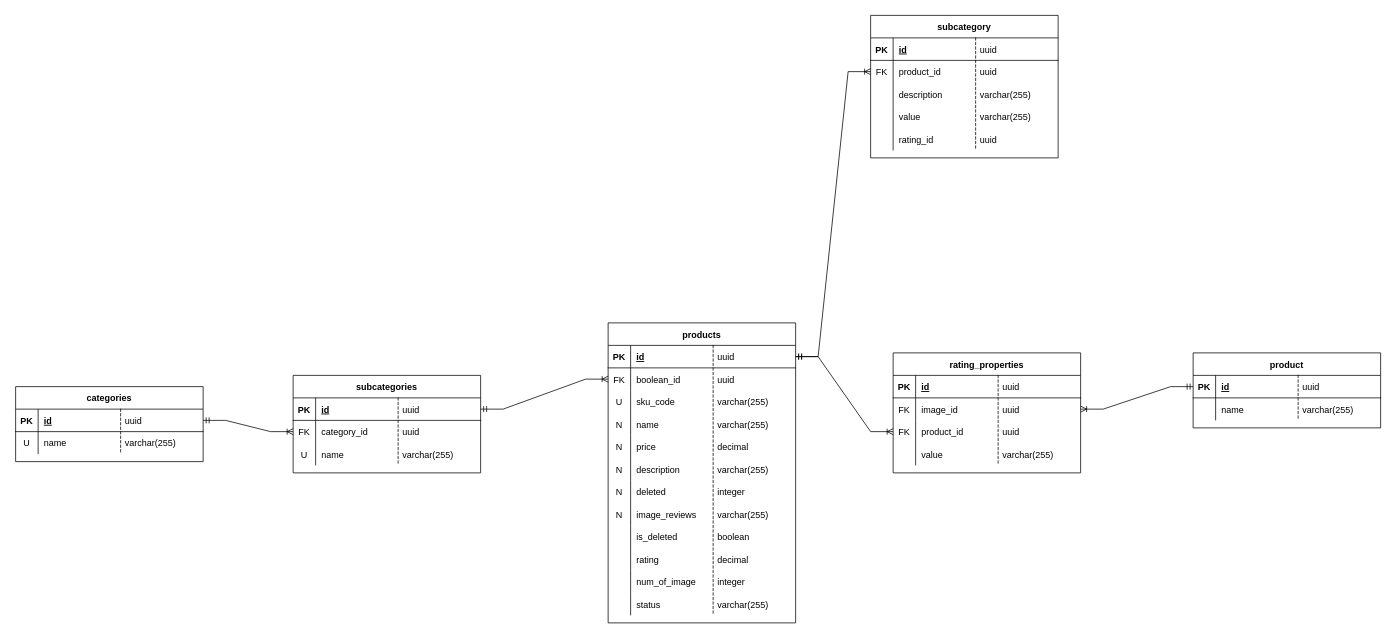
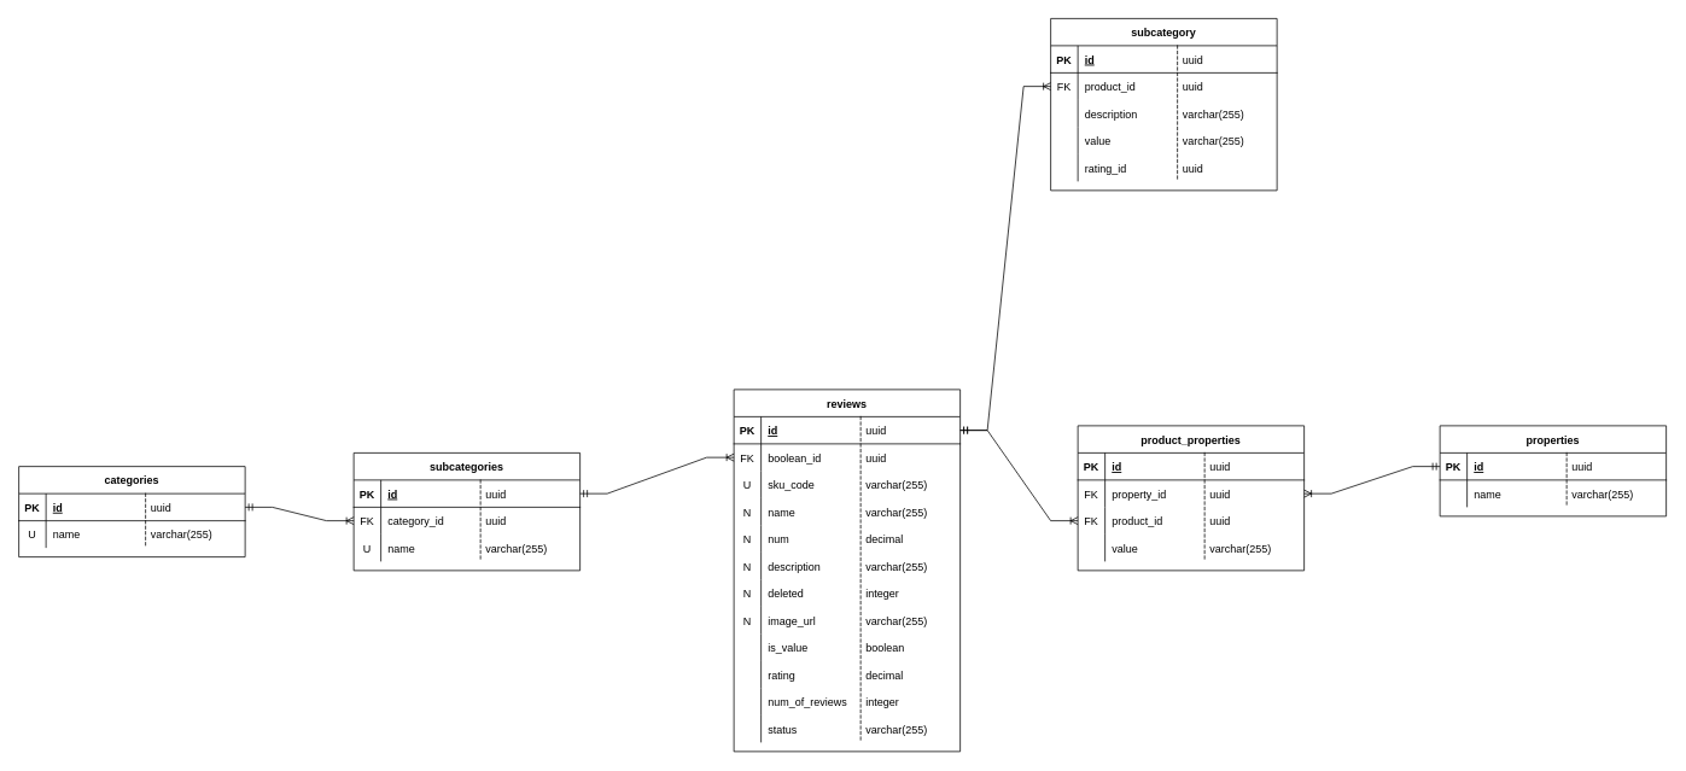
- <mxCell id="2" value="products" style="shape=table;startSize=30;container=1;collapsible=1;childLayout=tableLayout;fixedRows=1;rowLines=0;fontStyle=1;align=center;resizeLast=1;" parent="1" vertex="1"><mxGeometry x="810" y="430" width="250" height="400" as="geometry" /></mxCell>
+ <mxCell id="2" value="reviews" style="shape=table;startSize=30;container=1;collapsible=1;childLayout=tableLayout;fixedRows=1;rowLines=0;fontStyle=1;align=center;resizeLast=1;" parent="1" vertex="1"><mxGeometry x="810" y="430" width="250" height="400" as="geometry" /></mxCell>
- <mxCell id="97" value="rating_properties" style="shape=table;startSize=30;container=1;collapsible=1;childLayout=tableLayout;fixedRows=1;rowLines=0;fontStyle=1;align=center;resizeLast=1;" vertex="1" parent="1"><mxGeometry x="1190" y="470" width="250" height="160" as="geometry" /></mxCell>
+ <mxCell id="97" value="product_properties" style="shape=table;startSize=30;container=1;collapsible=1;childLayout=tableLayout;fixedRows=1;rowLines=0;fontStyle=1;align=center;resizeLast=1;" vertex="1" parent="1"><mxGeometry x="1190" y="470" width="250" height="160" as="geometry" /></mxCell>
- <mxCell id="86" value="product" style="shape=table;startSize=30;container=1;collapsible=1;childLayout=tableLayout;fixedRows=1;rowLines=0;fontStyle=1;align=center;resizeLast=1;" vertex="1" parent="1"><mxGeometry x="1590" y="470" width="250" height="100" as="geometry" /></mxCell>
+ <mxCell id="86" value="properties" style="shape=table;startSize=30;container=1;collapsible=1;childLayout=tableLayout;fixedRows=1;rowLines=0;fontStyle=1;align=center;resizeLast=1;" vertex="1" parent="1"><mxGeometry x="1590" y="470" width="250" height="100" as="geometry" /></mxCell>
- <mxCell id="103" value="image_id" style="shape=partialRectangle;overflow=hidden;connectable=0;fillColor=none;top=0;left=0;bottom=0;right=0;align=left;spacingLeft=6;" vertex="1" parent="101"><mxGeometry x="30" width="220" height="30" as="geometry"><mxRectangle width="220" height="30" as="alternateBounds" /></mxGeometry></mxCell>
+ <mxCell id="103" value="property_id" style="shape=partialRectangle;overflow=hidden;connectable=0;fillColor=none;top=0;left=0;bottom=0;right=0;align=left;spacingLeft=6;" vertex="1" parent="101"><mxGeometry x="30" width="220" height="30" as="geometry"><mxRectangle width="220" height="30" as="alternateBounds" /></mxGeometry></mxCell>
- <mxCell id="17" value="price" style="shape=partialRectangle;overflow=hidden;connectable=0;fillColor=none;top=0;left=0;bottom=0;right=0;align=left;spacingLeft=6;" parent="15" vertex="1"><mxGeometry x="30" width="220" height="30" as="geometry"><mxRectangle width="220" height="30" as="alternateBounds" /></mxGeometry></mxCell>
+ <mxCell id="17" value="num" style="shape=partialRectangle;overflow=hidden;connectable=0;fillColor=none;top=0;left=0;bottom=0;right=0;align=left;spacingLeft=6;" parent="15" vertex="1"><mxGeometry x="30" width="220" height="30" as="geometry"><mxRectangle width="220" height="30" as="alternateBounds" /></mxGeometry></mxCell>
- <mxCell id="26" value="image_reviews" style="shape=partialRectangle;overflow=hidden;connectable=0;fillColor=none;top=0;left=0;bottom=0;right=0;align=left;spacingLeft=6;" parent="24" vertex="1"><mxGeometry x="30" width="220" height="30" as="geometry"><mxRectangle width="220" height="30" as="alternateBounds" /></mxGeometry></mxCell>
+ <mxCell id="26" value="image_url" style="shape=partialRectangle;overflow=hidden;connectable=0;fillColor=none;top=0;left=0;bottom=0;right=0;align=left;spacingLeft=6;" parent="24" vertex="1"><mxGeometry x="30" width="220" height="30" as="geometry"><mxRectangle width="220" height="30" as="alternateBounds" /></mxGeometry></mxCell>
- <mxCell id="29" value="is_deleted" style="shape=partialRectangle;overflow=hidden;connectable=0;fillColor=none;top=0;left=0;bottom=0;right=0;align=left;spacingLeft=6;" parent="27" vertex="1"><mxGeometry x="30" width="220" height="30" as="geometry"><mxRectangle width="220" height="30" as="alternateBounds" /></mxGeometry></mxCell>
+ <mxCell id="29" value="is_value" style="shape=partialRectangle;overflow=hidden;connectable=0;fillColor=none;top=0;left=0;bottom=0;right=0;align=left;spacingLeft=6;" parent="27" vertex="1"><mxGeometry x="30" width="220" height="30" as="geometry"><mxRectangle width="220" height="30" as="alternateBounds" /></mxGeometry></mxCell>
- <mxCell id="35" value="num_of_image" style="shape=partialRectangle;overflow=hidden;connectable=0;fillColor=none;top=0;left=0;bottom=0;right=0;align=left;spacingLeft=6;" vertex="1" parent="33"><mxGeometry x="30" width="220" height="30" as="geometry"><mxRectangle width="220" height="30" as="alternateBounds" /></mxGeometry></mxCell>
+ <mxCell id="35" value="num_of_reviews" style="shape=partialRectangle;overflow=hidden;connectable=0;fillColor=none;top=0;left=0;bottom=0;right=0;align=left;spacingLeft=6;" vertex="1" parent="33"><mxGeometry x="30" width="220" height="30" as="geometry"><mxRectangle width="220" height="30" as="alternateBounds" /></mxGeometry></mxCell>
